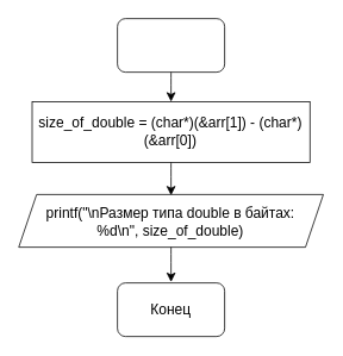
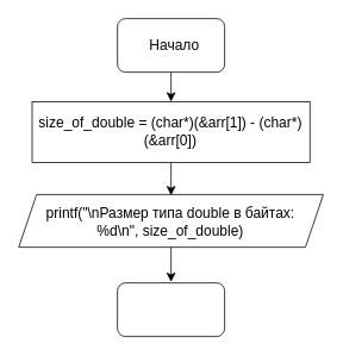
+ <mxCell id="3" value="Начало" style="text;html=1;align=center;verticalAlign=middle;whiteSpace=wrap;rounded=0;fontSize=16;" vertex="1" parent="1"><mxGeometry x="165" y="35" width="60" height="30" as="geometry" /></mxCell>
- <mxCell id="10" value="Конец" style="text;html=1;align=center;verticalAlign=middle;whiteSpace=wrap;rounded=0;fontSize=16;" vertex="1" parent="1"><mxGeometry x="161" y="331" width="60" height="30" as="geometry" /></mxCell>
